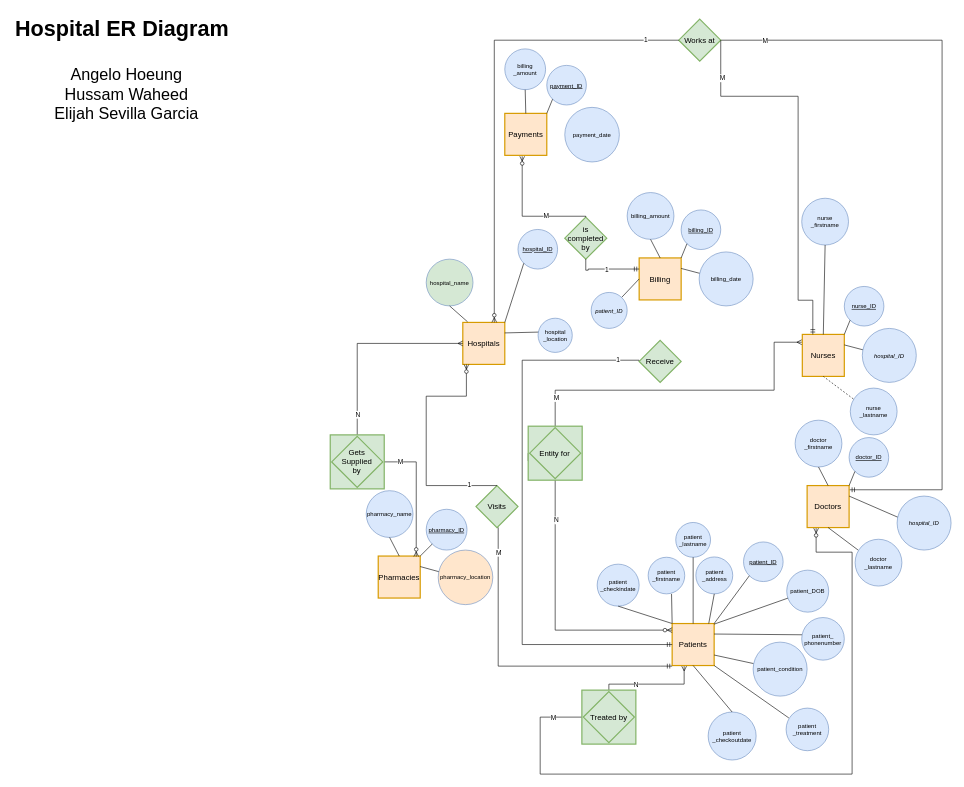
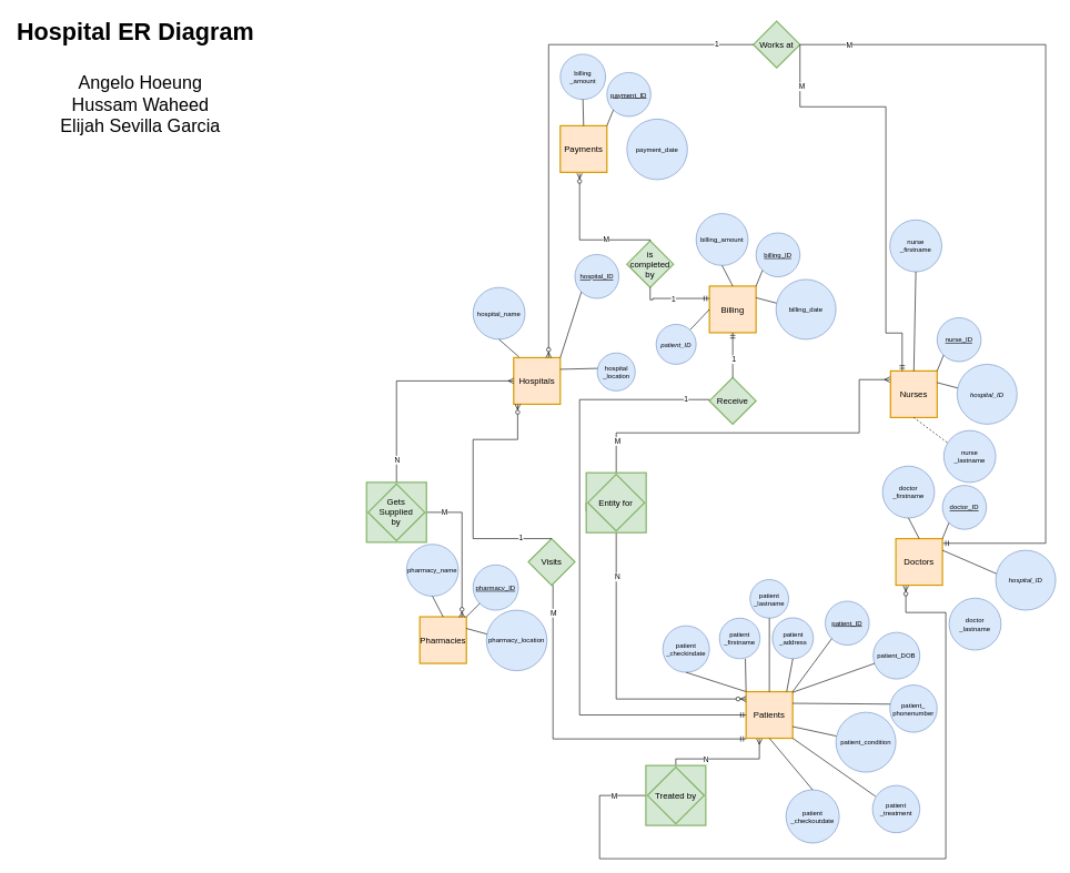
- <mxCell id="7" value="hospital_name" style="ellipse;whiteSpace=wrap;html=1;aspect=fixed;fontSize=10;fillColor=#d5e8d4;strokeColor=#6c8ebf;" parent="1" vertex="1"><mxGeometry x="710" y="431.5" width="78" height="78" as="geometry" /></mxCell>
+ <mxCell id="7" value="hospital_name" style="ellipse;whiteSpace=wrap;html=1;aspect=fixed;fontSize=10;fillColor=#dae8fc;strokeColor=#6c8ebf;" parent="1" vertex="1"><mxGeometry x="710" y="431.5" width="78" height="78" as="geometry" /></mxCell>
+ <mxCell id="111" style="edgeStyle=orthogonalEdgeStyle;rounded=0;html=1;endArrow=none;endFill=0;jettySize=auto;orthogonalLoop=1;fontSize=12;startArrow=ERmandOne;startFill=0;exitX=0.5;exitY=1;exitDx=0;exitDy=0;" parent="1" source="16" target="108" edge="1"><mxGeometry relative="1" as="geometry"><Array as="points" /><mxPoint x="1099.5" y="567" as="targetPoint" /><mxPoint x="1099.5" y="106.5" as="sourcePoint" /></mxGeometry></mxCell>
+ <mxCell id="112" value="1" style="edgeLabel;html=1;align=center;verticalAlign=middle;resizable=0;points=[];" parent="111" vertex="1" connectable="0"><mxGeometry x="0.196" y="1" relative="1" as="geometry"><mxPoint as="offset" /></mxGeometry></mxCell>
- <mxCell id="46" style="edgeStyle=none;rounded=0;html=1;startArrow=none;startFill=0;endArrow=none;endFill=0;jettySize=auto;orthogonalLoop=1;fontSize=10;entryX=0.5;entryY=1;entryDx=0;entryDy=0;exitX=0.064;exitY=0.231;exitDx=0;exitDy=0;exitPerimeter=0;" parent="1" source="45" target="38" edge="1"><mxGeometry relative="1" as="geometry"><mxPoint x="1554" y="1047.5" as="sourcePoint" /><mxPoint x="1480" y="1007.5" as="targetPoint" /></mxGeometry></mxCell>
- <mxCell id="13" value="&lt;div&gt;pharmacy_location&lt;/div&gt;" style="ellipse;whiteSpace=wrap;html=1;aspect=fixed;fontSize=10;fillColor=#ffe6cc;strokeColor=#6c8ebf;" parent="1" vertex="1"><mxGeometry x="730" y="916.5" width="91" height="91" as="geometry" /></mxCell>
+ <mxCell id="13" value="&lt;div&gt;pharmacy_location&lt;/div&gt;" style="ellipse;whiteSpace=wrap;html=1;aspect=fixed;fontSize=10;fillColor=#dae8fc;strokeColor=#6c8ebf;" parent="1" vertex="1"><mxGeometry x="730" y="916.5" width="91" height="91" as="geometry" /></mxCell>
